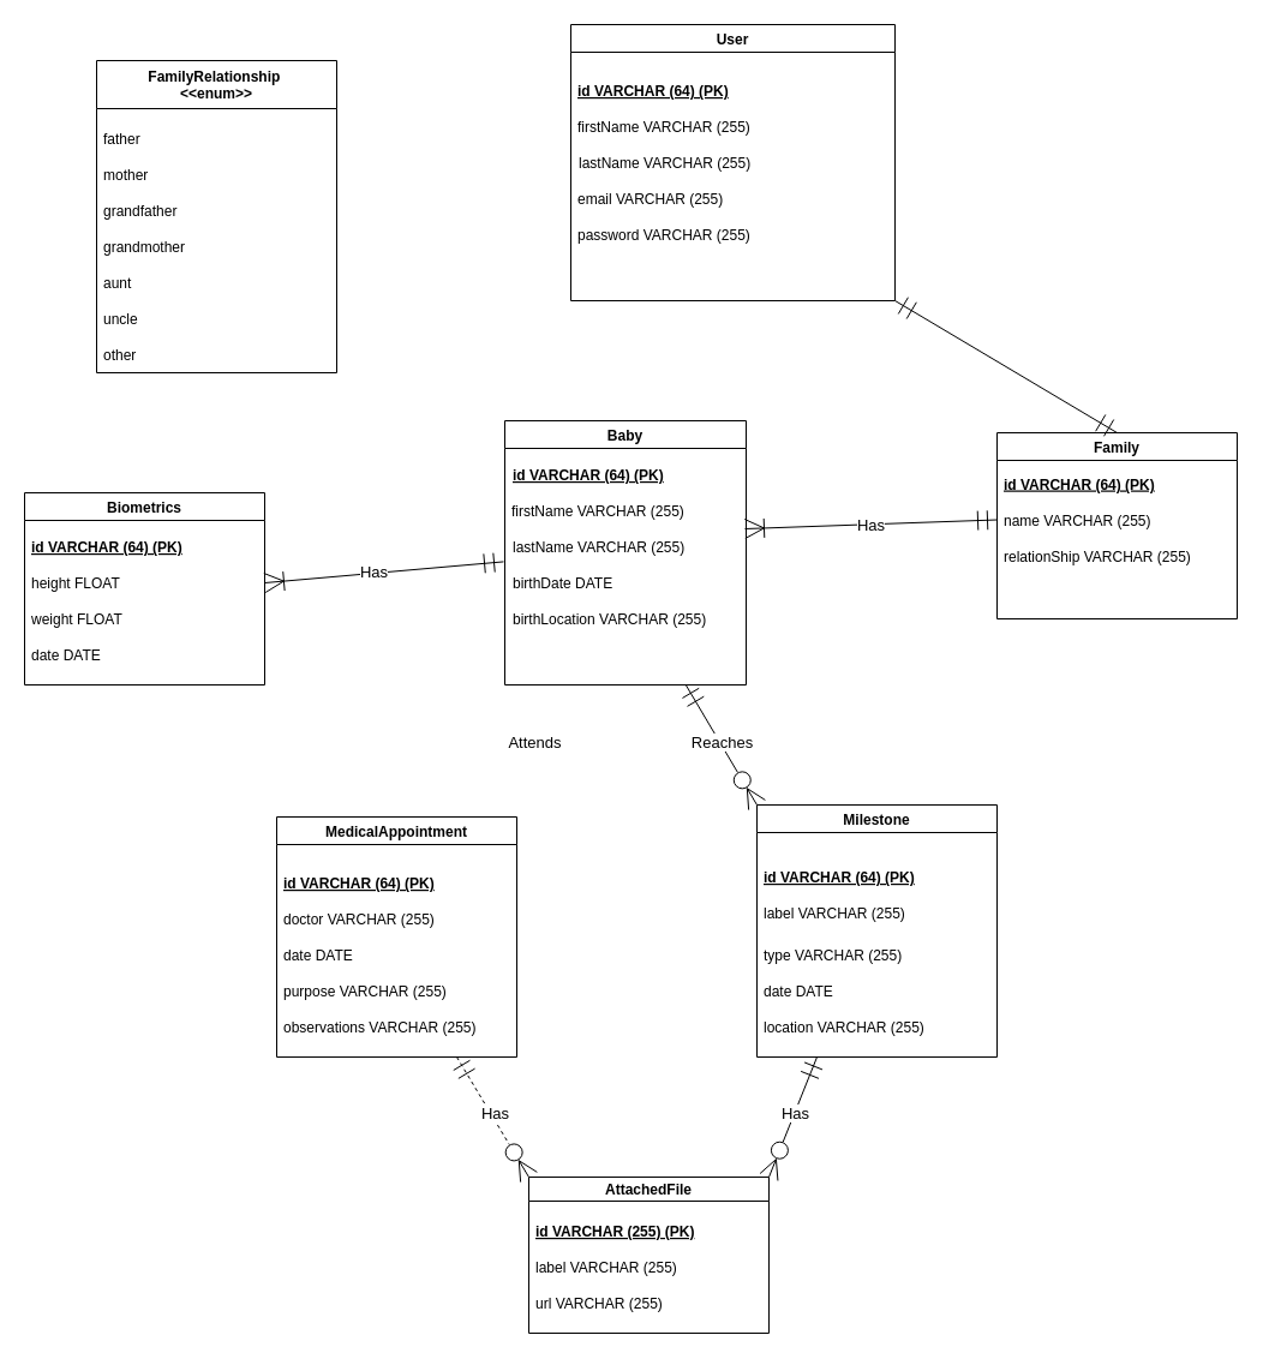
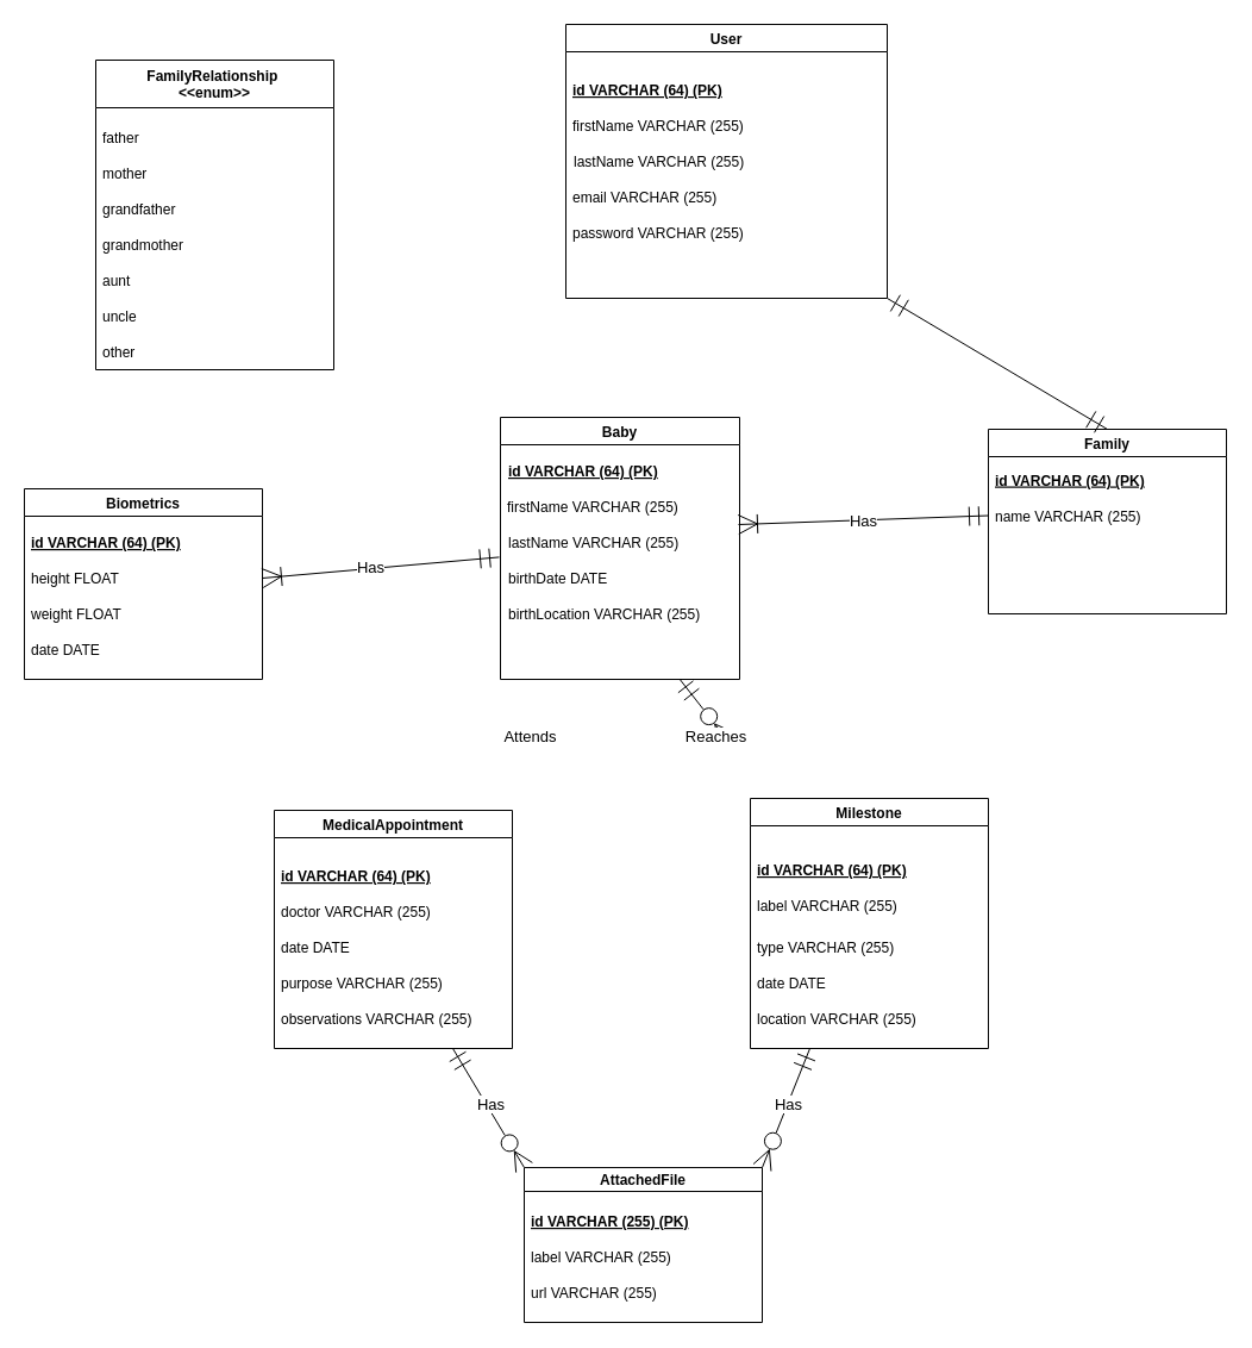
- <mxCell id="11" value="relationShip VARCHAR (255)" style="text;strokeColor=none;fillColor=none;align=left;verticalAlign=middle;spacingLeft=4;spacingRight=4;overflow=hidden;points=[[0,0.5],[1,0.5]];portConstraint=eastwest;rotatable=0;" vertex="1" parent="8"><mxGeometry y="87.5" width="200" height="30" as="geometry" /></mxCell>
- <mxCell id="12" style="edgeStyle=none;html=1;exitX=0.75;exitY=1;exitDx=0;exitDy=0;entryX=0;entryY=0;entryDx=0;entryDy=0;fontSize=13;startArrow=ERmandOne;startFill=0;endArrow=ERzeroToMany;endFill=0;startSize=14;endSize=14;" parent="1" source="13" target="27" edge="1"><mxGeometry relative="1" as="geometry" /></mxCell>
+ <mxCell id="12" style="edgeStyle=none;html=1;exitX=0.75;exitY=1;exitDx=0;exitDy=0;fontSize=13;startArrow=ERmandOne;startFill=0;endArrow=ERzeroToMany;endFill=0;startSize=14;endSize=14;" parent="1" source="13" target="49" edge="1"><mxGeometry relative="1" as="geometry" /></mxCell>
- <mxCell id="19" style="edgeStyle=none;html=1;exitX=0.75;exitY=1;exitDx=0;exitDy=0;entryX=0;entryY=0;entryDx=0;entryDy=0;fontSize=13;startArrow=ERmandOne;startFill=0;endArrow=ERzeroToMany;endFill=0;startSize=14;endSize=14;dashed=1;" parent="1" source="20" target="33" edge="1"><mxGeometry relative="1" as="geometry" /></mxCell>
+ <mxCell id="19" style="edgeStyle=none;html=1;exitX=0.75;exitY=1;exitDx=0;exitDy=0;entryX=0;entryY=0;entryDx=0;entryDy=0;fontSize=13;startArrow=ERmandOne;startFill=0;endArrow=ERzeroToMany;endFill=0;startSize=14;endSize=14;" parent="1" source="20" target="33" edge="1"><mxGeometry relative="1" as="geometry" /></mxCell>
